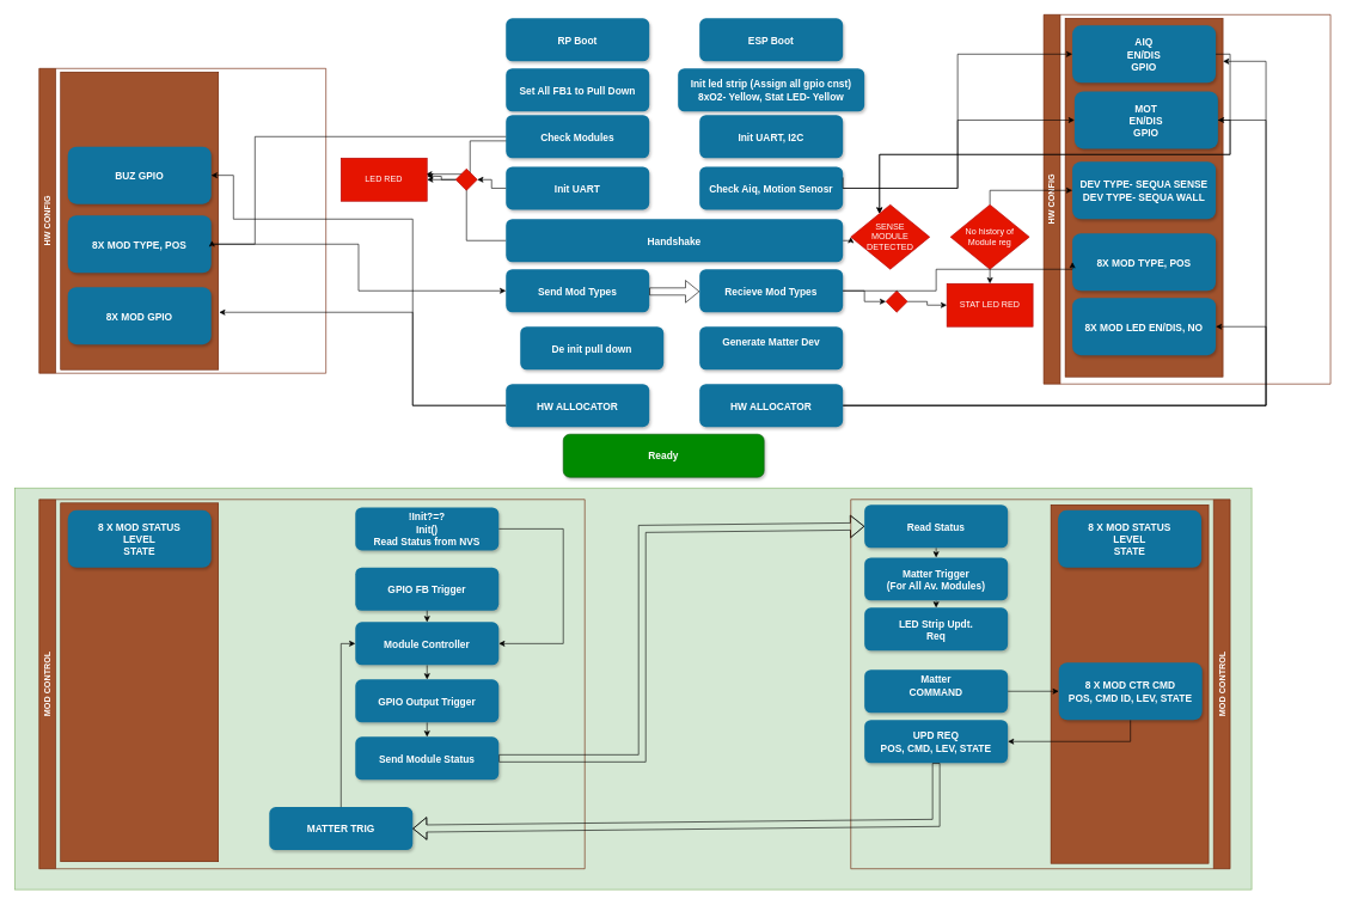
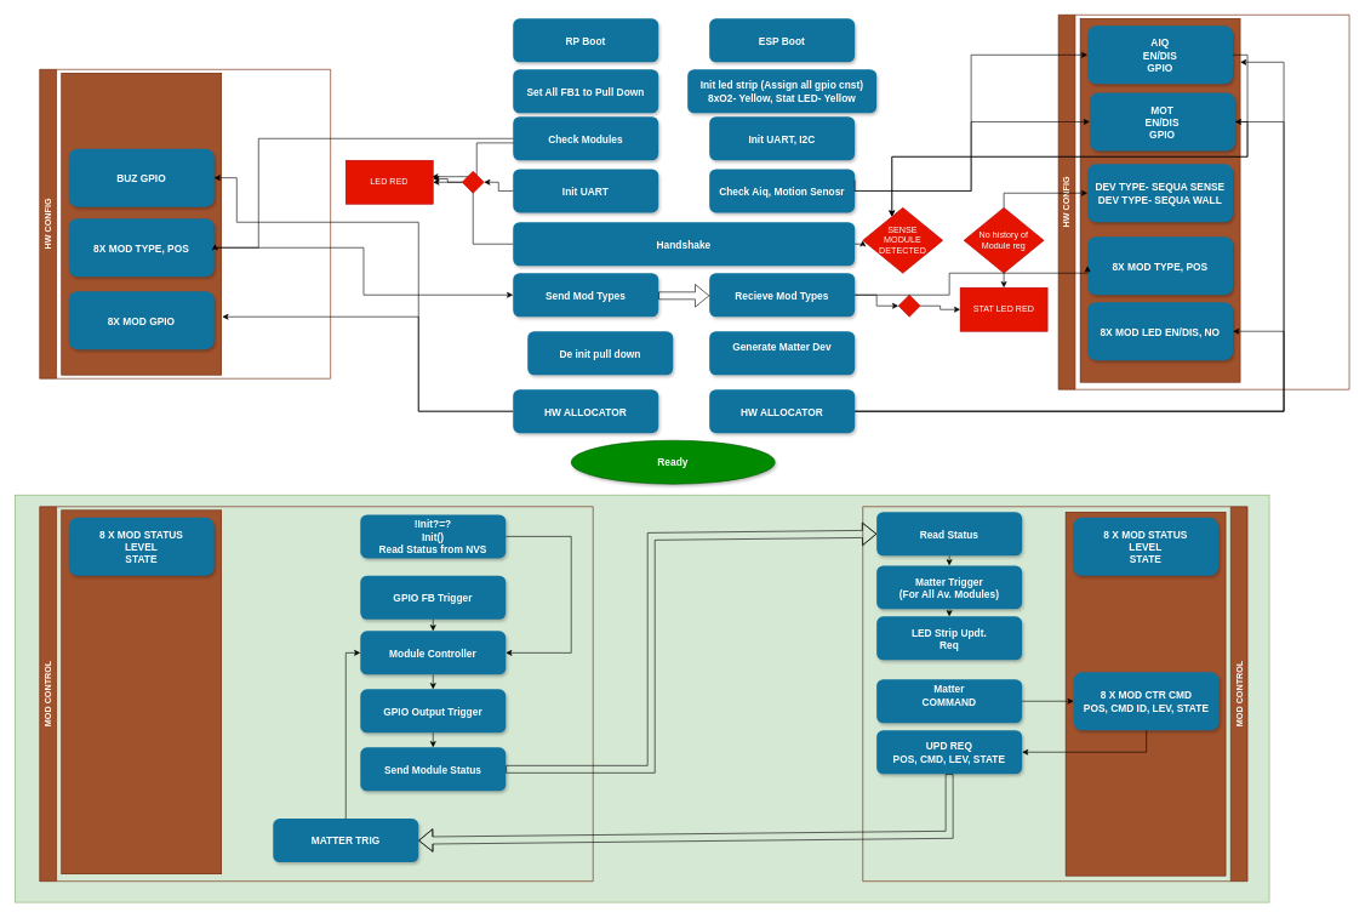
- <mxCell id="88" value="Ready" style="rounded=1;fillColor=#008a00;strokeColor=#005700;shadow=1;fontStyle=1;fontColor=#ffffff;fontSize=14;" vertex="1" parent="1"><mxGeometry x="785" y="605" width="280" height="60" as="geometry" /></mxCell>
+ <mxCell id="88" value="Ready" style="ellipse;fillColor=#008a00;strokeColor=#005700;shadow=1;fontStyle=1;fontColor=#ffffff;fontSize=14;" vertex="1" parent="1"><mxGeometry x="785" y="605" width="280" height="60" as="geometry" /></mxCell>
